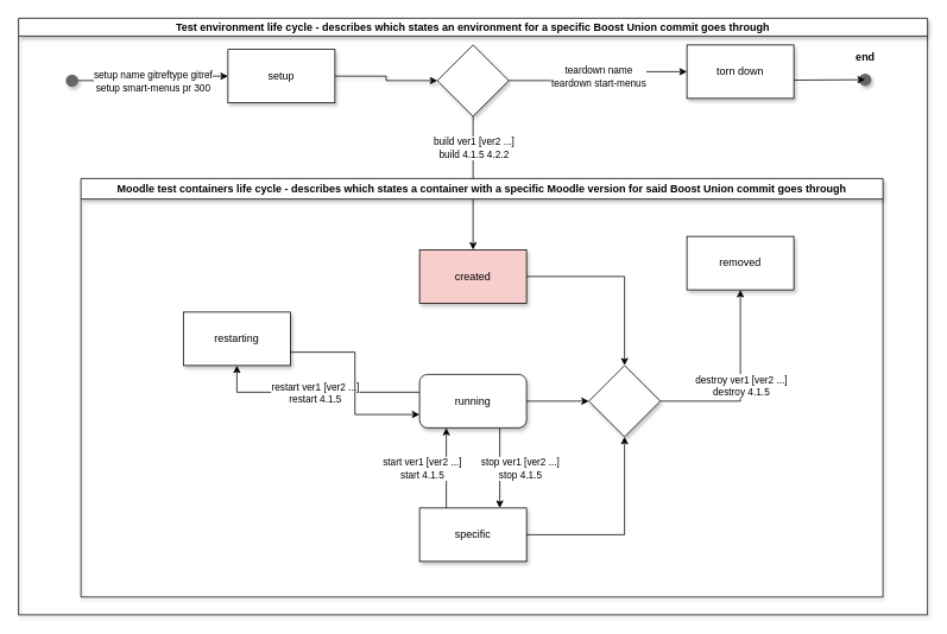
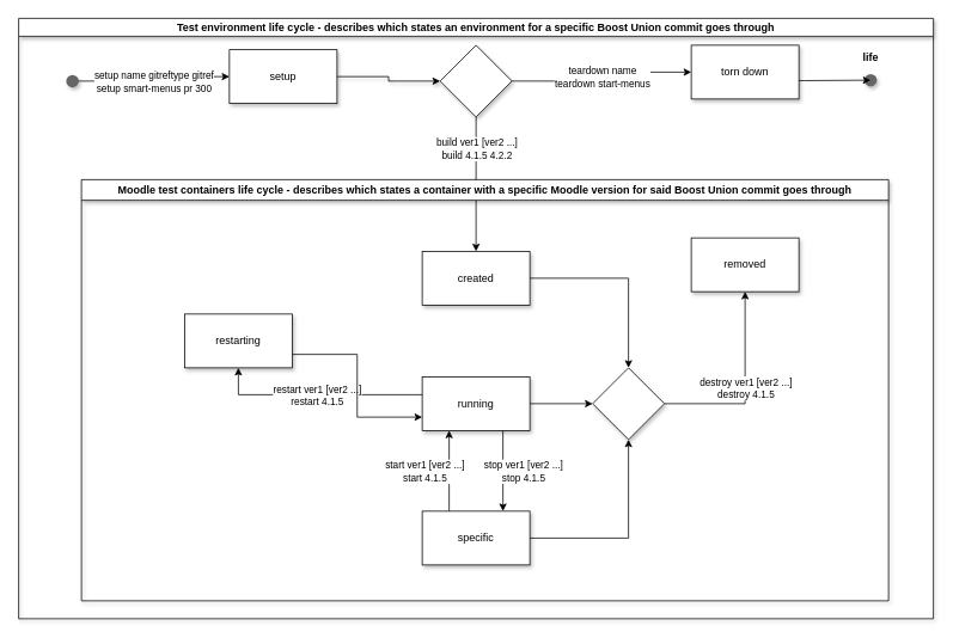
- <mxCell id="36" value="&lt;div&gt;&lt;b&gt;end&lt;/b&gt;&lt;/div&gt;" style="text;html=1;align=center;verticalAlign=middle;resizable=0;points=[];autosize=1;strokeColor=none;fillColor=none;" vertex="1" parent="2"><mxGeometry x="930" y="29" width="40" height="30" as="geometry" /></mxCell>
+ <mxCell id="36" value="&lt;div&gt;&lt;b&gt;life&lt;/b&gt;&lt;/div&gt;" style="text;html=1;align=center;verticalAlign=middle;resizable=0;points=[];autosize=1;strokeColor=none;fillColor=none;" vertex="1" parent="2"><mxGeometry x="930" y="29" width="40" height="30" as="geometry" /></mxCell>
- <mxCell id="19" value="created" style="rounded=0;whiteSpace=wrap;html=1;rotation=0;shadow=1;fillColor=#f8cecc;" vertex="1" parent="17"><mxGeometry x="380" y="80" width="120" height="60" as="geometry" /></mxCell>
+ <mxCell id="19" value="created" style="rounded=0;whiteSpace=wrap;html=1;rotation=0;shadow=1;" vertex="1" parent="17"><mxGeometry x="380" y="80" width="120" height="60" as="geometry" /></mxCell>
- <mxCell id="26" value="&lt;div&gt;running&lt;/div&gt;" style="whiteSpace=wrap;html=1;shadow=1;rounded=1;" vertex="1" parent="17"><mxGeometry x="380" y="220" width="120" height="60" as="geometry" /></mxCell>
+ <mxCell id="26" value="&lt;div&gt;running&lt;/div&gt;" style="whiteSpace=wrap;html=1;rounded=0;shadow=1;" vertex="1" parent="17"><mxGeometry x="380" y="220" width="120" height="60" as="geometry" /></mxCell>
